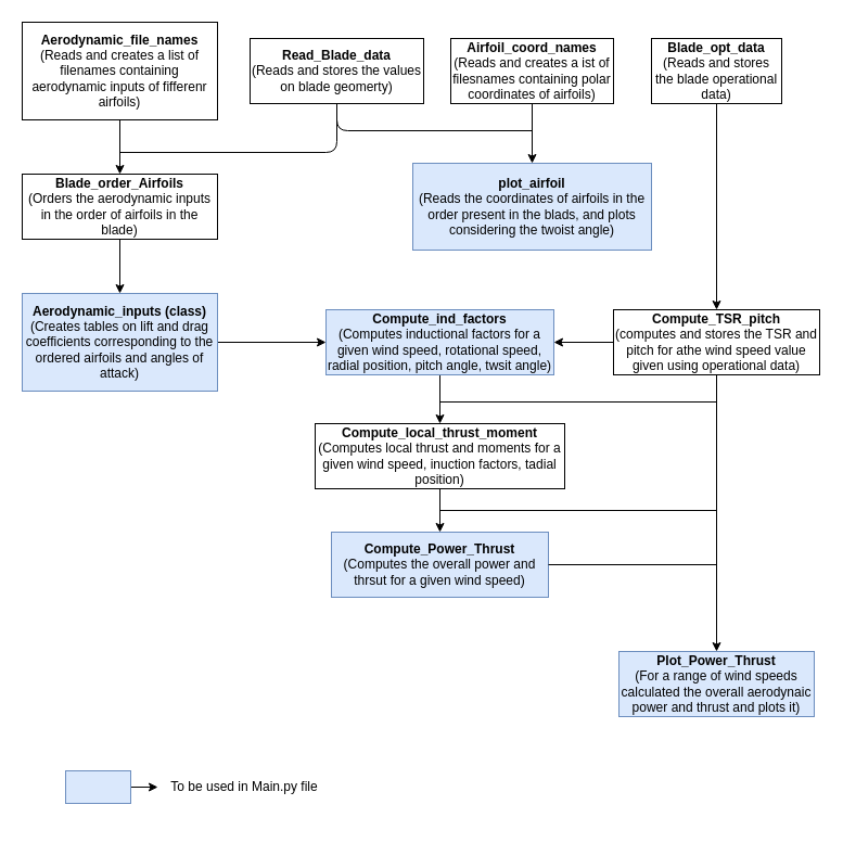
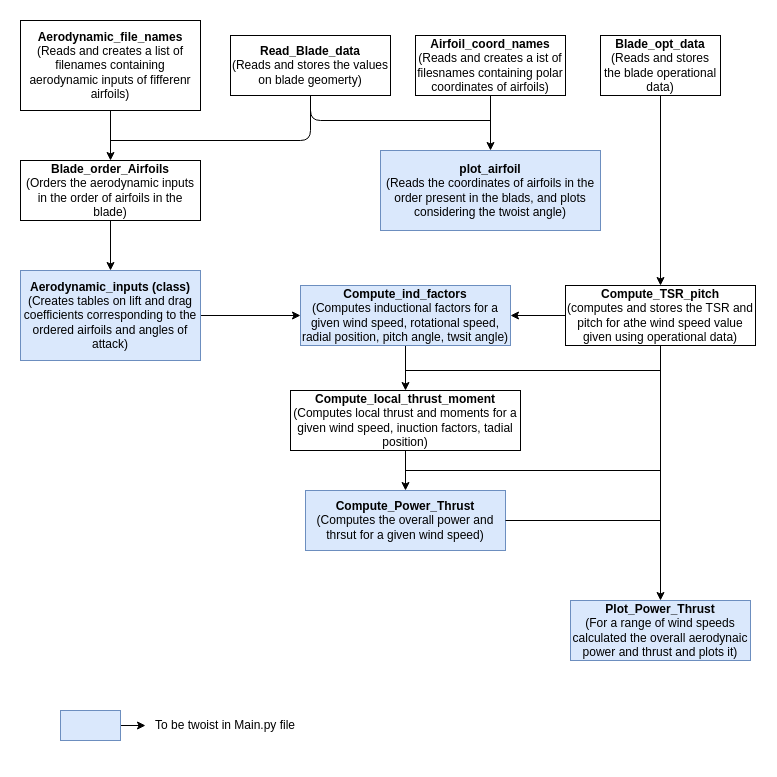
- <mxCell id="30" value="To be used in Main.py file" style="rounded=0;whiteSpace=wrap;html=1;dashed=1;dashPattern=1 4;strokeColor=none;" vertex="1" parent="1"><mxGeometry x="145" y="695" width="160" height="60" as="geometry" /></mxCell>
+ <mxCell id="30" value="To be twoist in Main.py file" style="rounded=0;whiteSpace=wrap;html=1;dashed=1;dashPattern=1 4;strokeColor=none;" vertex="1" parent="1"><mxGeometry x="145" y="695" width="160" height="60" as="geometry" /></mxCell>
